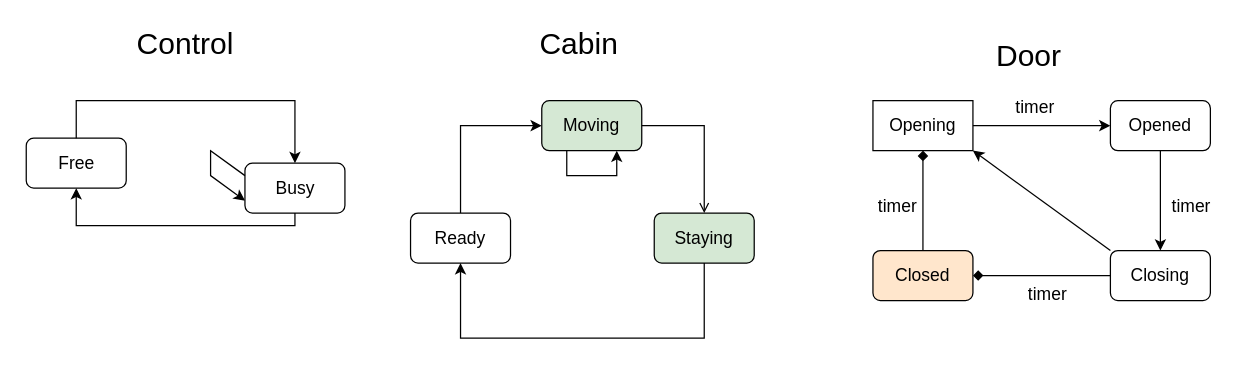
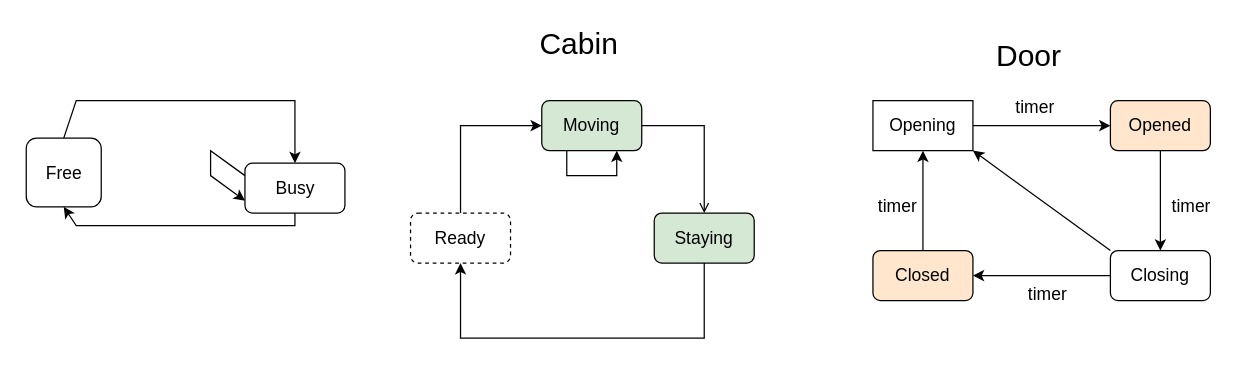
- <mxCell id="3" value="&lt;font style=&quot;font-size: 24px;&quot;&gt;Control&lt;/font&gt;" style="text;html=1;strokeColor=none;fillColor=none;align=center;verticalAlign=middle;whiteSpace=wrap;rounded=0;" parent="1" vertex="1"><mxGeometry x="118" y="20" width="60" height="30" as="geometry" /></mxCell>
- <mxCell id="22" value="&lt;span style=&quot;font-size: 14px;&quot;&gt;Opened&lt;/span&gt;" style="rounded=1;whiteSpace=wrap;html=1;" parent="1" vertex="1"><mxGeometry x="888" y="80" width="80" height="40" as="geometry" /></mxCell>
+ <mxCell id="22" value="&lt;span style=&quot;font-size: 14px;&quot;&gt;Opened&lt;/span&gt;" style="rounded=1;whiteSpace=wrap;html=1;fillColor=#ffe6cc;" parent="1" vertex="1"><mxGeometry x="888" y="80" width="80" height="40" as="geometry" /></mxCell>
- <mxCell id="19" value="" style="endArrow=diamond;html=1;rounded=0;fontSize=14;exitX=0.5;exitY=0;exitDx=0;exitDy=0;entryX=0.5;entryY=1;entryDx=0;entryDy=0;" parent="1" source="15" target="20" edge="1"><mxGeometry width="50" height="50" relative="1" as="geometry"><mxPoint x="878" y="180" as="sourcePoint" /><mxPoint x="933" y="100" as="targetPoint" /><Array as="points" /></mxGeometry></mxCell>
+ <mxCell id="19" value="" style="endArrow=classic;html=1;rounded=0;fontSize=14;exitX=0.5;exitY=0;exitDx=0;exitDy=0;entryX=0.5;entryY=1;entryDx=0;entryDy=0;" parent="1" source="15" target="20" edge="1"><mxGeometry width="50" height="50" relative="1" as="geometry"><mxPoint x="878" y="180" as="sourcePoint" /><mxPoint x="933" y="100" as="targetPoint" /><Array as="points" /></mxGeometry></mxCell>
- <mxCell id="2" value="&lt;font style=&quot;font-size: 14px;&quot;&gt;Free&lt;/font&gt;" style="rounded=1;whiteSpace=wrap;html=1;" parent="1" vertex="1"><mxGeometry x="20.5" y="110" width="80" height="40" as="geometry" /></mxCell>
+ <mxCell id="2" value="&lt;font style=&quot;font-size: 14px;&quot;&gt;Free&lt;/font&gt;" style="rounded=1;whiteSpace=wrap;html=1;" parent="1" vertex="1"><mxGeometry x="20.5" y="110" width="60" height="55" as="geometry" /></mxCell>
- <mxCell id="7" value="&lt;font style=&quot;font-size: 14px;&quot;&gt;Ready&lt;/font&gt;" style="rounded=1;whiteSpace=wrap;html=1;" parent="1" vertex="1"><mxGeometry x="328" y="170" width="80" height="40" as="geometry" /></mxCell>
+ <mxCell id="7" value="&lt;font style=&quot;font-size: 14px;&quot;&gt;Ready&lt;/font&gt;" style="rounded=1;whiteSpace=wrap;html=1;dashed=1;" parent="1" vertex="1"><mxGeometry x="328" y="170" width="80" height="40" as="geometry" /></mxCell>
- <mxCell id="18" value="" style="endArrow=diamond;html=1;rounded=0;fontSize=14;exitX=0;exitY=0.5;exitDx=0;exitDy=0;entryX=1;entryY=0.5;entryDx=0;entryDy=0;" parent="1" source="17" target="15" edge="1"><mxGeometry width="50" height="50" relative="1" as="geometry"><mxPoint x="1028" y="350" as="sourcePoint" /><mxPoint x="1078" y="300" as="targetPoint" /><Array as="points" /></mxGeometry></mxCell>
+ <mxCell id="18" value="" style="endArrow=classic;html=1;rounded=0;fontSize=14;exitX=0;exitY=0.5;exitDx=0;exitDy=0;entryX=1;entryY=0.5;entryDx=0;entryDy=0;" parent="1" source="17" target="15" edge="1"><mxGeometry width="50" height="50" relative="1" as="geometry"><mxPoint x="1028" y="350" as="sourcePoint" /><mxPoint x="1078" y="300" as="targetPoint" /><Array as="points" /></mxGeometry></mxCell>
